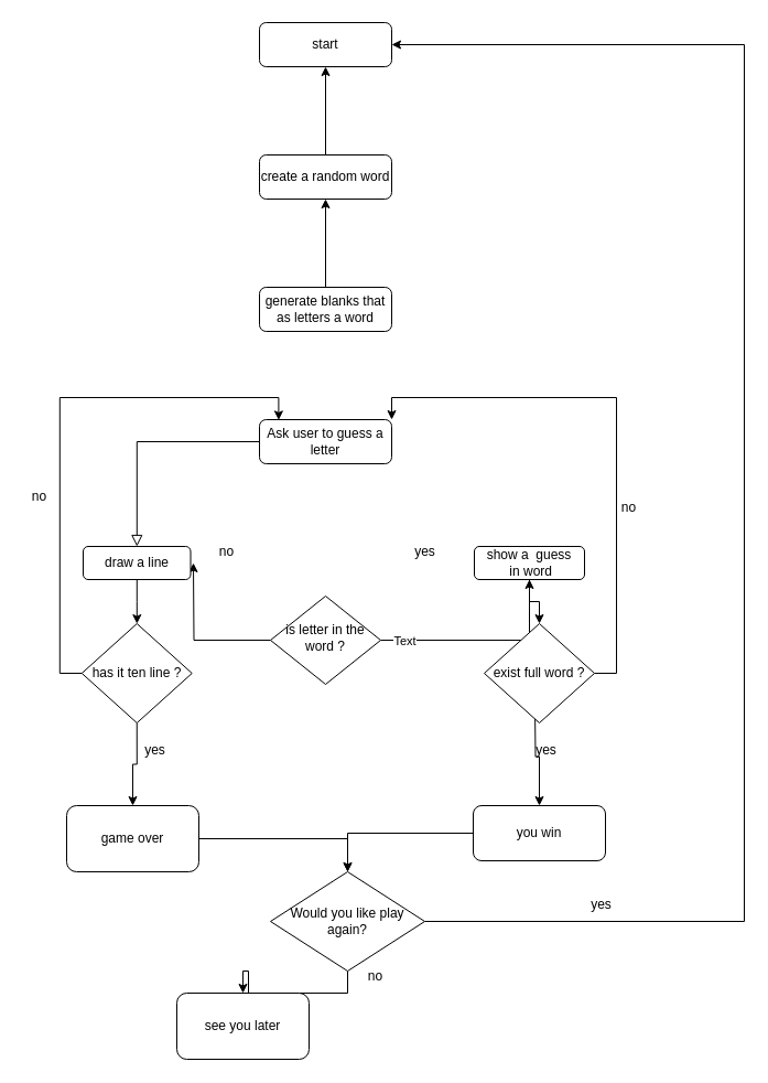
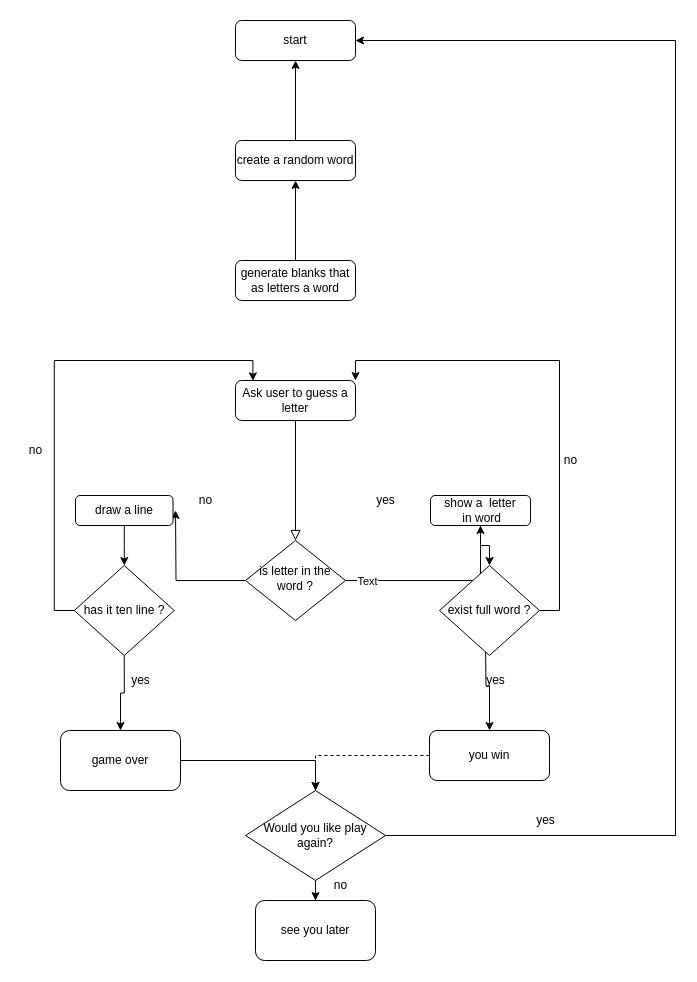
- <mxCell id="2" value="" style="rounded=0;html=1;jettySize=auto;orthogonalLoop=1;fontSize=11;endArrow=block;endFill=0;endSize=8;strokeWidth=1;shadow=0;labelBackgroundColor=none;edgeStyle=orthogonalEdgeStyle;" parent="1" source="3" target="27" edge="1"><mxGeometry relative="1" as="geometry" /></mxCell>
+ <mxCell id="2" value="" style="rounded=0;html=1;jettySize=auto;orthogonalLoop=1;fontSize=11;endArrow=block;endFill=0;endSize=8;strokeWidth=1;shadow=0;labelBackgroundColor=none;edgeStyle=orthogonalEdgeStyle;" parent="1" source="3" target="7" edge="1"><mxGeometry relative="1" as="geometry" /></mxCell>
- <mxCell id="29" value="&lt;span&gt;show a&amp;nbsp; guess&lt;/span&gt;&lt;br&gt;&lt;span&gt;&amp;nbsp;in word&lt;/span&gt;" style="rounded=1;whiteSpace=wrap;html=1;" vertex="1" parent="1"><mxGeometry x="430" y="495" width="100" height="30" as="geometry" /></mxCell>
+ <mxCell id="29" value="&lt;span&gt;show a&amp;nbsp; letter&lt;/span&gt;&lt;br&gt;&lt;span&gt;&amp;nbsp;in word&lt;/span&gt;" style="rounded=1;whiteSpace=wrap;html=1;" vertex="1" parent="1"><mxGeometry x="430" y="495" width="100" height="30" as="geometry" /></mxCell>
- <mxCell id="13" style="edgeStyle=orthogonalEdgeStyle;rounded=0;orthogonalLoop=1;jettySize=auto;html=1;" edge="1" parent="1" source="14" target="17"><mxGeometry relative="1" as="geometry" /></mxCell>
+ <mxCell id="13" style="edgeStyle=orthogonalEdgeStyle;rounded=0;orthogonalLoop=1;jettySize=auto;html=1;dashed=1;" edge="1" parent="1" source="14" target="17"><mxGeometry relative="1" as="geometry" /></mxCell>
- <mxCell id="18" value="see you later" style="rounded=1;whiteSpace=wrap;html=1;" vertex="1" parent="1"><mxGeometry x="160" y="900" width="120" height="60" as="geometry" /></mxCell>
+ <mxCell id="18" value="see you later" style="rounded=1;whiteSpace=wrap;html=1;" vertex="1" parent="1"><mxGeometry x="255" y="900" width="120" height="60" as="geometry" /></mxCell>
